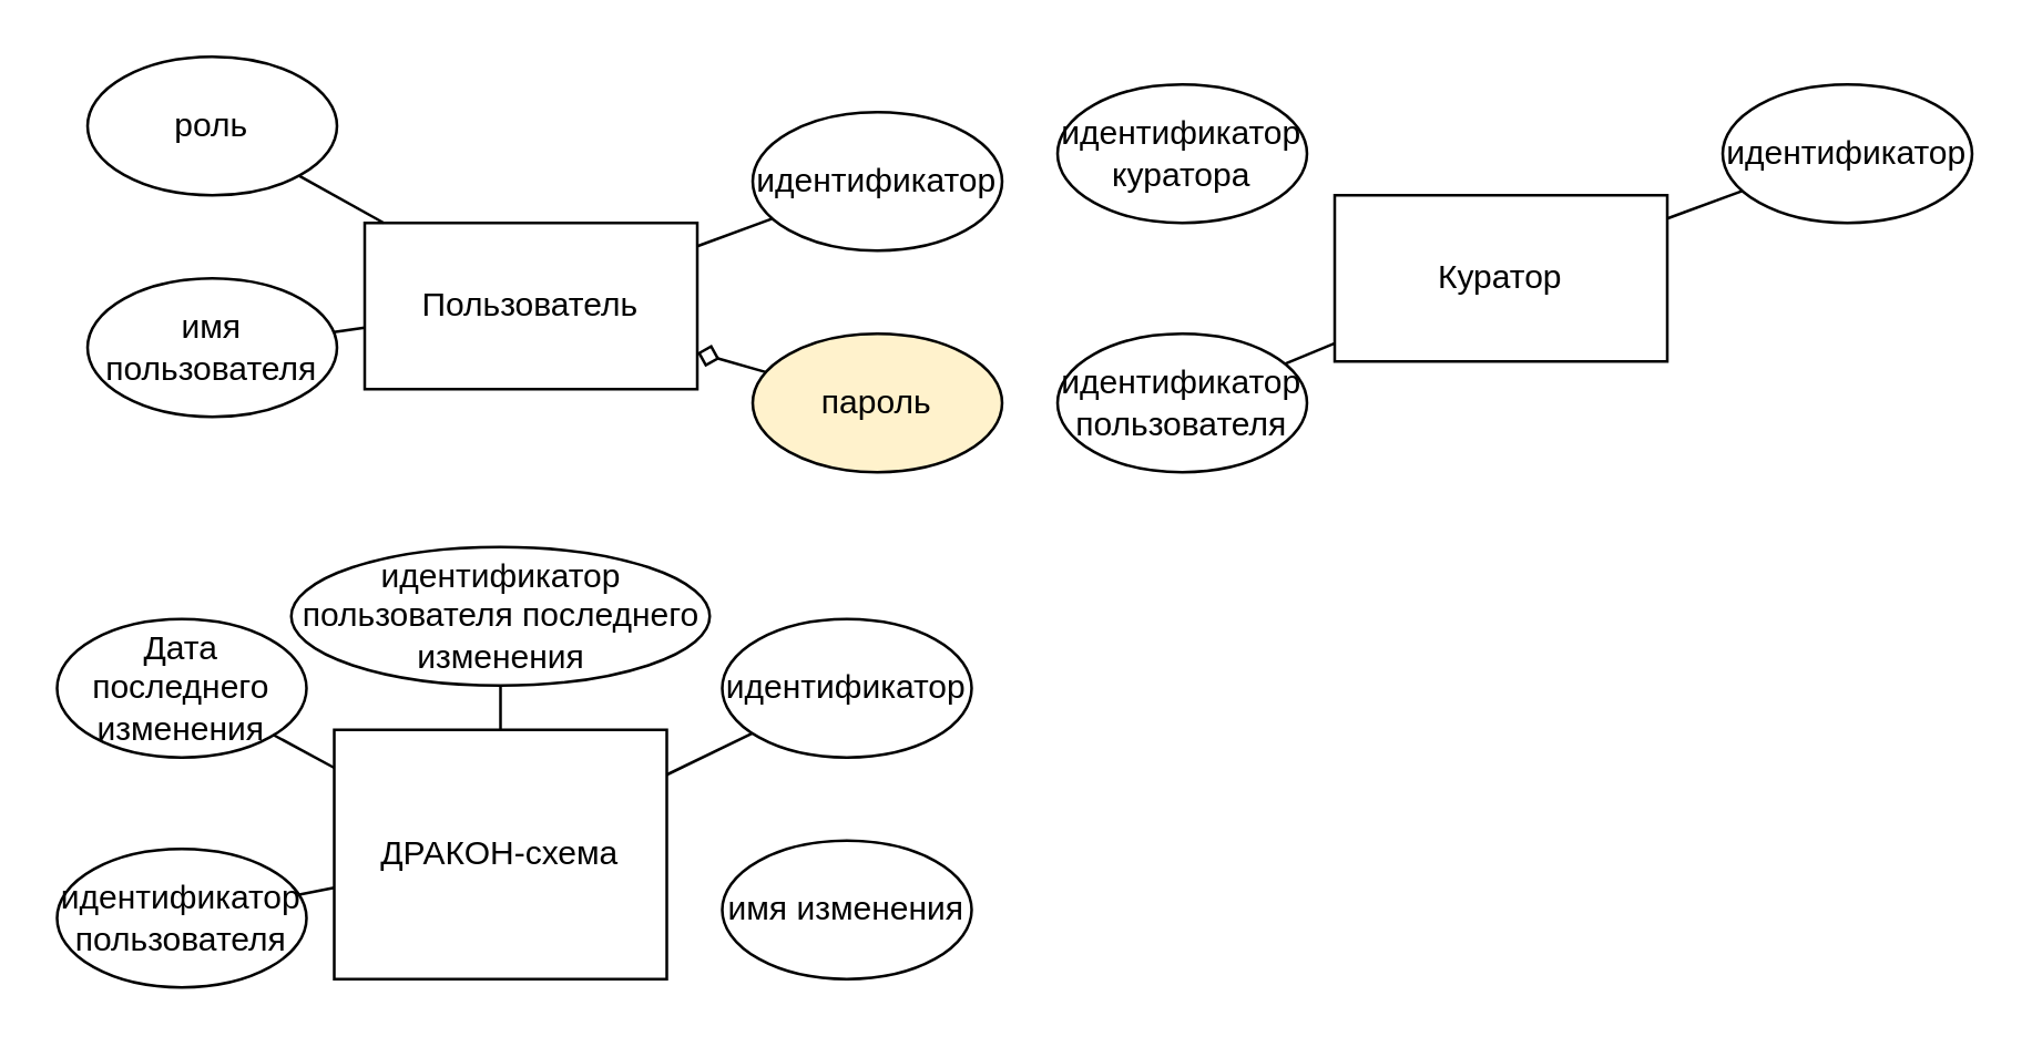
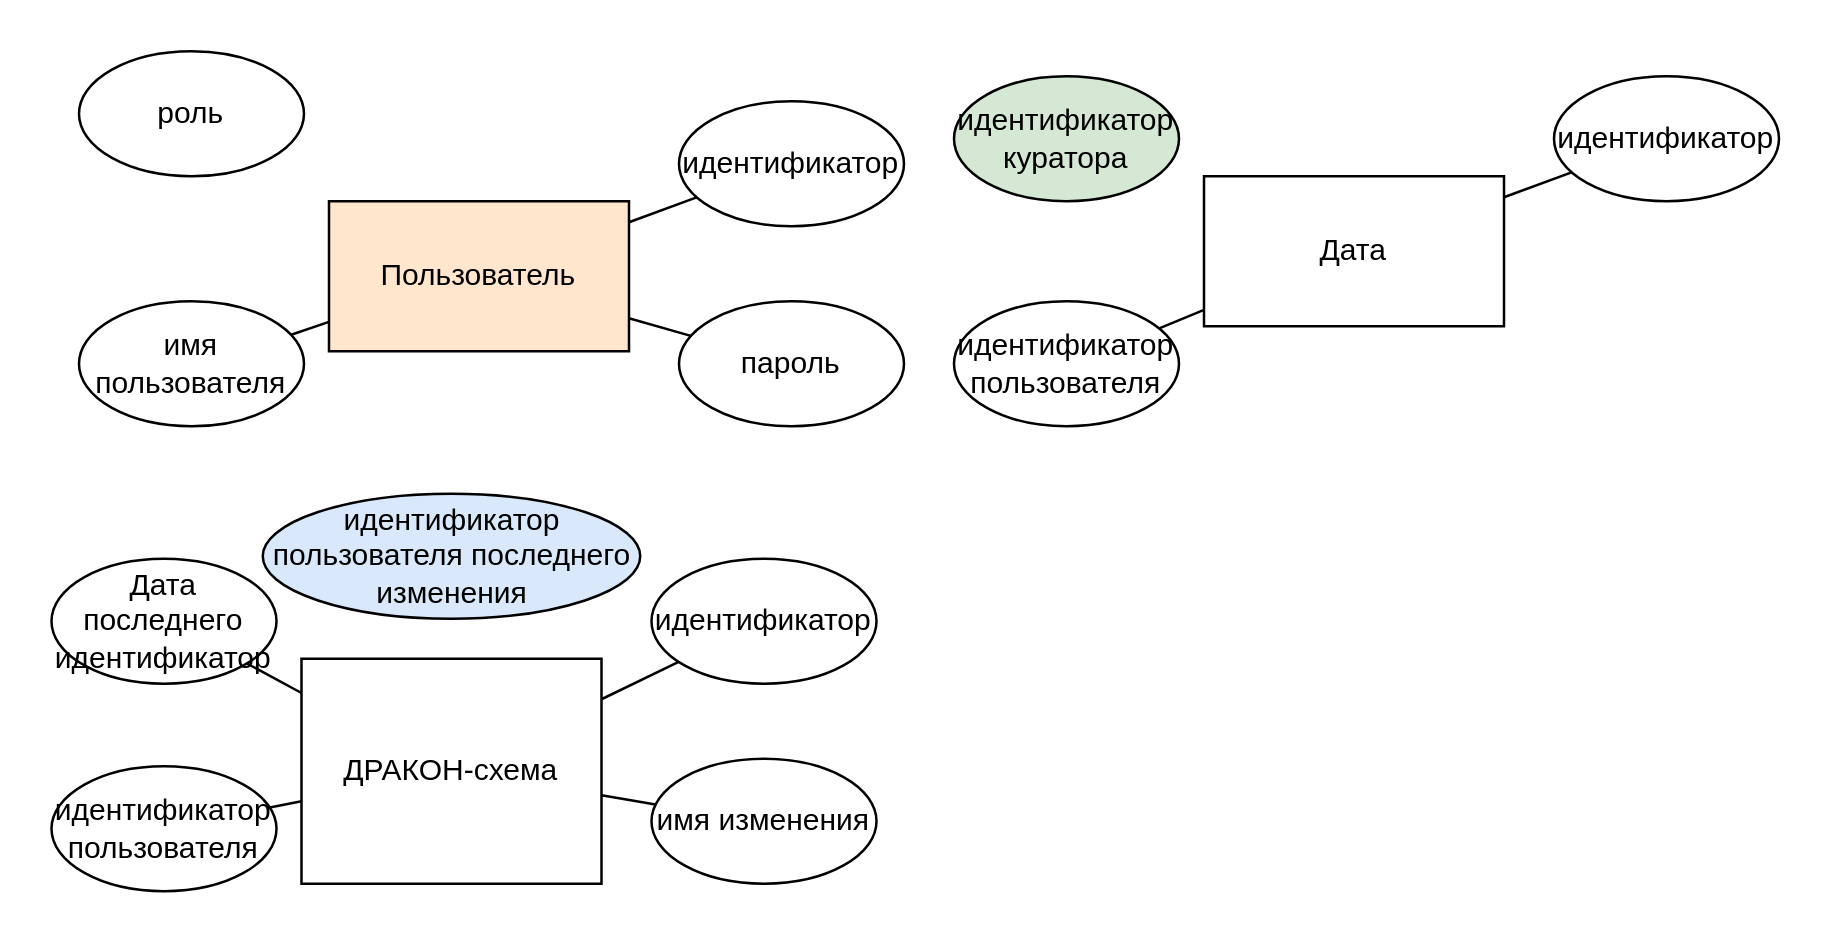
- <mxCell id="23" value="идентификатор куратора" style="ellipse;whiteSpace=wrap;html=1;" vertex="1" parent="1"><mxGeometry x="381" y="30" width="90" height="50" as="geometry" /></mxCell>
+ <mxCell id="23" value="идентификатор куратора" style="ellipse;whiteSpace=wrap;html=1;fillColor=#d5e8d4;" vertex="1" parent="1"><mxGeometry x="381" y="30" width="90" height="50" as="geometry" /></mxCell>
- <mxCell id="5" style="rounded=0;orthogonalLoop=1;jettySize=auto;html=1;endArrow=none;endFill=0;" edge="1" parent="1" source="6" target="2"><mxGeometry relative="1" as="geometry" /></mxCell>
- <mxCell id="20" value="Куратор" style="rounded=0;whiteSpace=wrap;html=1;" vertex="1" parent="1"><mxGeometry x="481" y="70" width="120" height="60" as="geometry" /></mxCell>
+ <mxCell id="20" value="Дата" style="rounded=0;whiteSpace=wrap;html=1;" vertex="1" parent="1"><mxGeometry x="481" y="70" width="120" height="60" as="geometry" /></mxCell>
- <mxCell id="2" value="Пользователь" style="rounded=0;whiteSpace=wrap;html=1;" vertex="1" parent="1"><mxGeometry x="131" y="80" width="120" height="60" as="geometry" /></mxCell>
+ <mxCell id="2" value="Пользователь" style="rounded=0;whiteSpace=wrap;html=1;fillColor=#ffe6cc;" vertex="1" parent="1"><mxGeometry x="131" y="80" width="120" height="60" as="geometry" /></mxCell>
- <mxCell id="8" value="имя пользователя" style="ellipse;whiteSpace=wrap;html=1;" vertex="1" parent="1"><mxGeometry x="31" y="100" width="90" height="50" as="geometry" /></mxCell>
+ <mxCell id="8" value="имя пользователя" style="ellipse;whiteSpace=wrap;html=1;" vertex="1" parent="1"><mxGeometry x="31" y="120" width="90" height="50" as="geometry" /></mxCell>
- <mxCell id="9" style="edgeStyle=none;rounded=0;orthogonalLoop=1;jettySize=auto;html=1;endArrow=diamond;endFill=0;" edge="1" parent="1" source="10" target="2"><mxGeometry relative="1" as="geometry" /></mxCell>
+ <mxCell id="9" style="edgeStyle=none;rounded=0;orthogonalLoop=1;jettySize=auto;html=1;endArrow=none;endFill=0;" edge="1" parent="1" source="10" target="2"><mxGeometry relative="1" as="geometry" /></mxCell>
- <mxCell id="10" value="пароль" style="ellipse;whiteSpace=wrap;html=1;fillColor=#fff2cc;" vertex="1" parent="1"><mxGeometry x="271" y="120" width="90" height="50" as="geometry" /></mxCell>
+ <mxCell id="10" value="пароль" style="ellipse;whiteSpace=wrap;html=1;" vertex="1" parent="1"><mxGeometry x="271" y="120" width="90" height="50" as="geometry" /></mxCell>
- <mxCell id="27" value="идентификатор пользователя последнего изменения" style="ellipse;whiteSpace=wrap;html=1;" vertex="1" parent="1"><mxGeometry x="104.5" y="197" width="151" height="50" as="geometry" /></mxCell>
+ <mxCell id="27" value="идентификатор пользователя последнего изменения" style="ellipse;whiteSpace=wrap;html=1;fillColor=#dae8fc;" vertex="1" parent="1"><mxGeometry x="104.5" y="197" width="151" height="50" as="geometry" /></mxCell>
- <mxCell id="15" value="Дата последнего изменения" style="ellipse;whiteSpace=wrap;html=1;" vertex="1" parent="1"><mxGeometry x="20" y="223" width="90" height="50" as="geometry" /></mxCell>
+ <mxCell id="15" value="Дата последнего идентификатор" style="ellipse;whiteSpace=wrap;html=1;" vertex="1" parent="1"><mxGeometry x="20" y="223" width="90" height="50" as="geometry" /></mxCell>
- <mxCell id="26" style="edgeStyle=none;rounded=0;orthogonalLoop=1;jettySize=auto;html=1;endArrow=none;endFill=0;" edge="1" parent="1" source="27" target="11"><mxGeometry relative="1" as="geometry" /></mxCell>
+ <mxCell id="18" style="edgeStyle=none;rounded=0;orthogonalLoop=1;jettySize=auto;html=1;endArrow=none;endFill=0;" edge="1" parent="1" source="19" target="11"><mxGeometry relative="1" as="geometry" /></mxCell>
